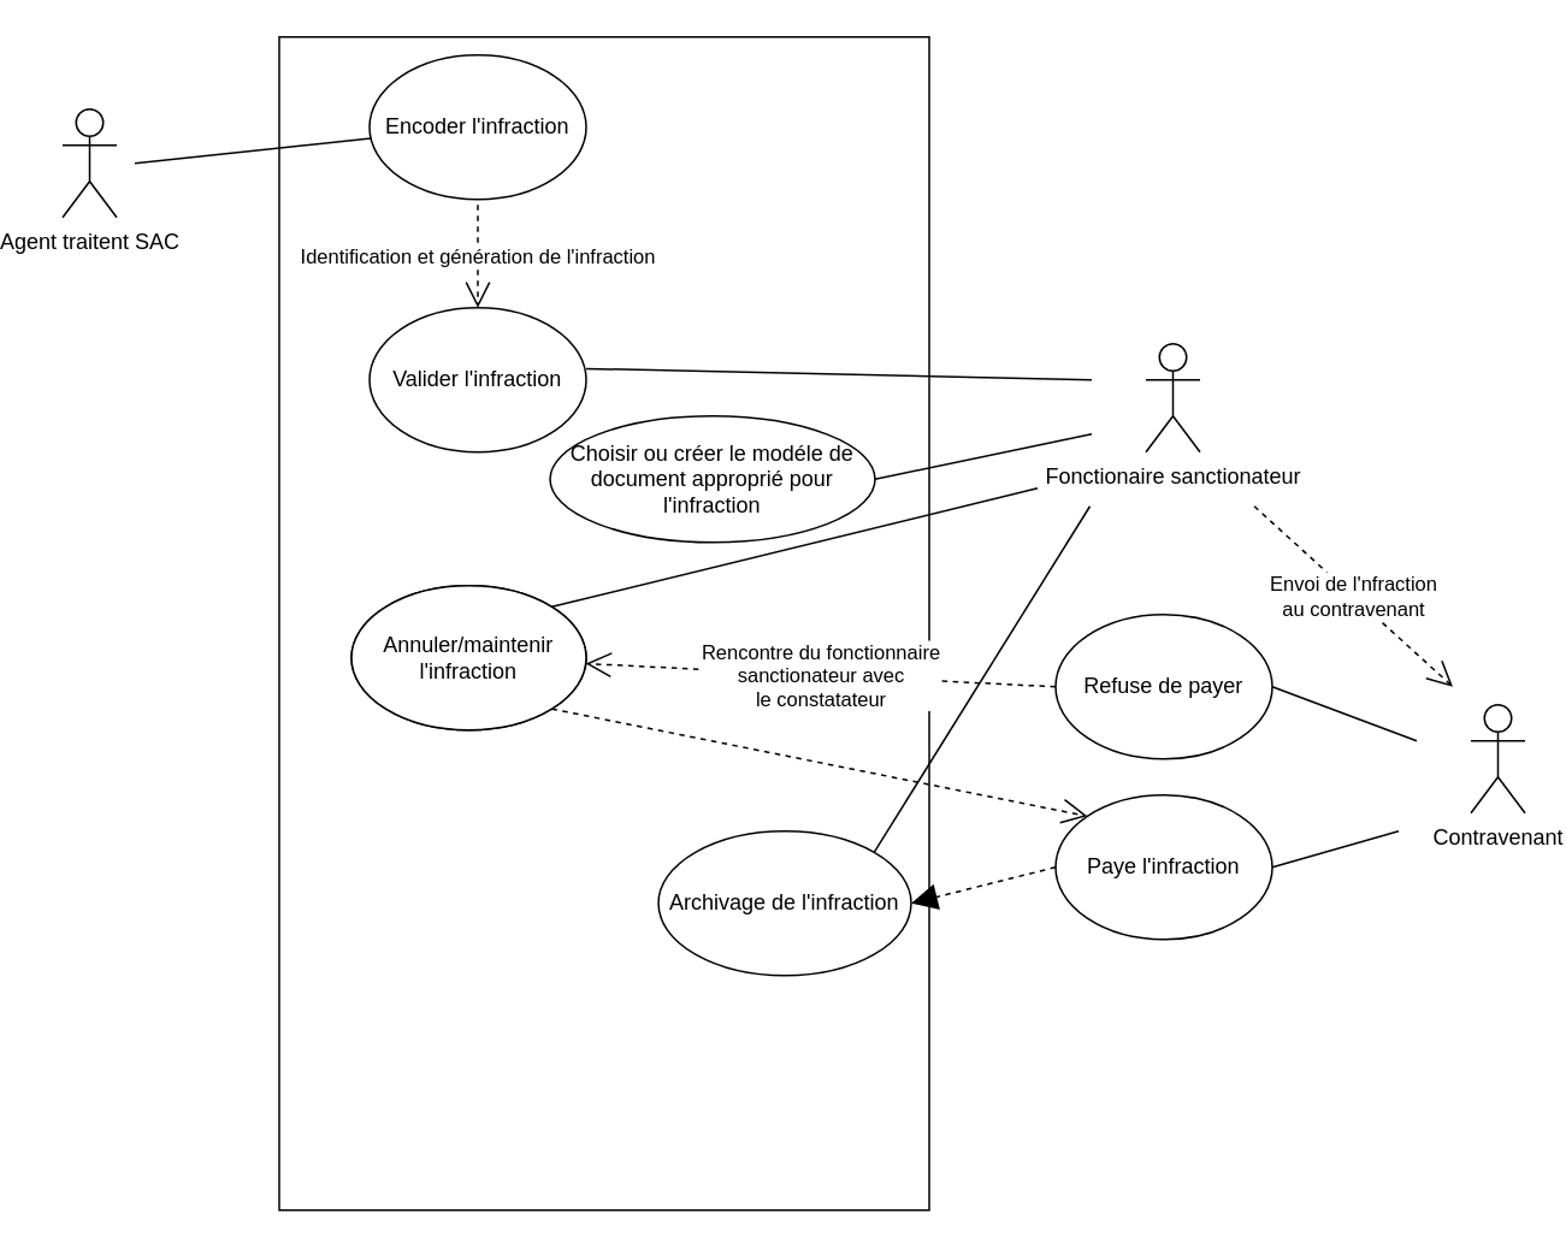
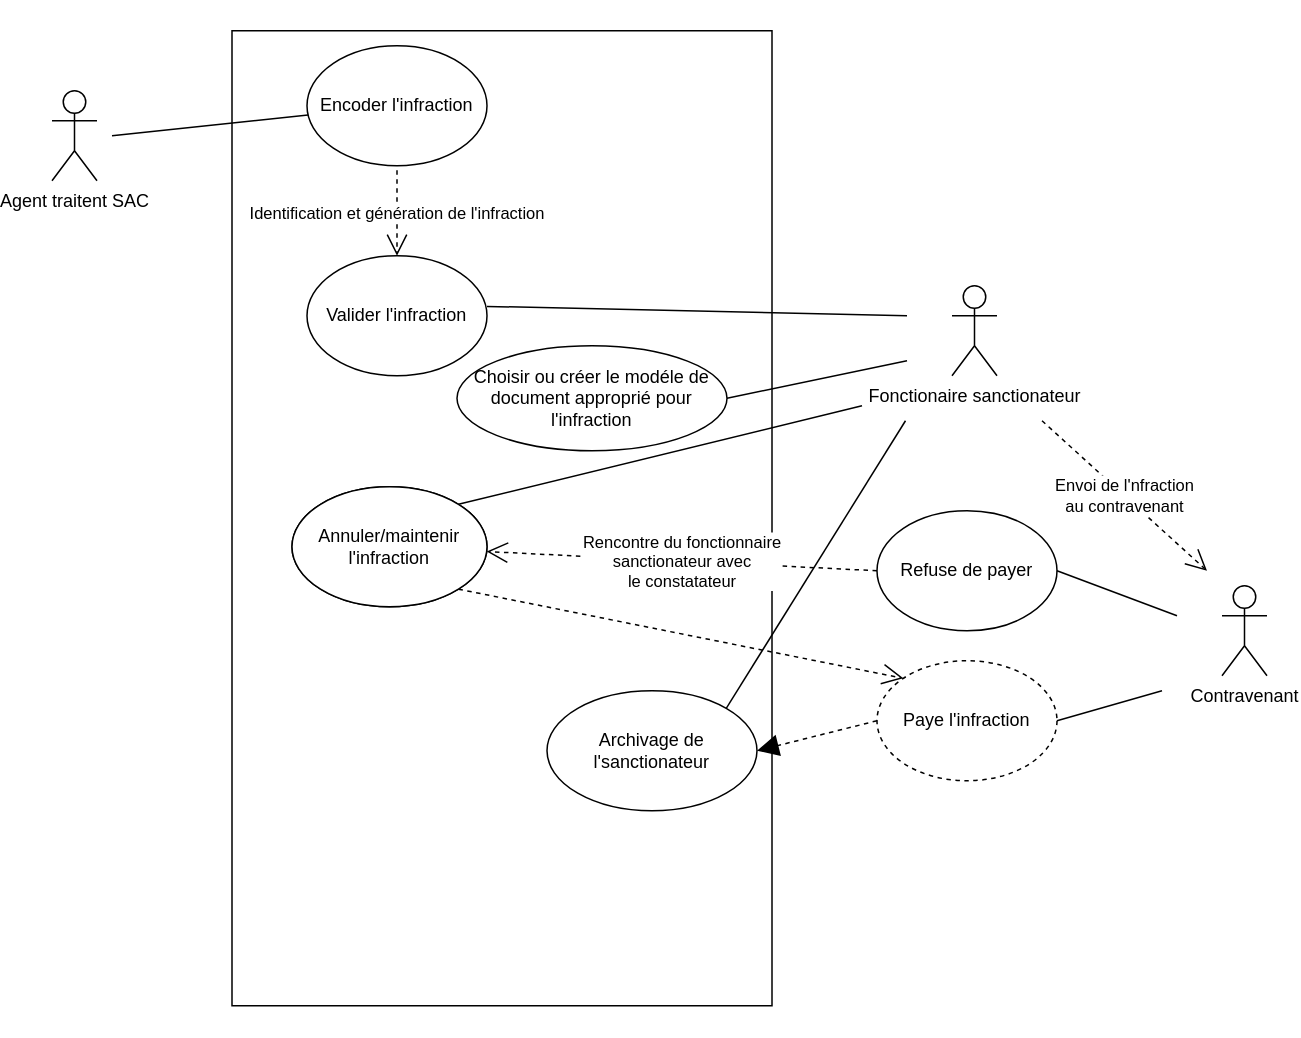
- <mxCell id="13" value="Paye l'infraction" style="ellipse;whiteSpace=wrap;html=1;" vertex="1" parent="1"><mxGeometry x="570" y="440" width="120" height="80" as="geometry" /></mxCell>
+ <mxCell id="13" value="Paye l'infraction" style="ellipse;whiteSpace=wrap;html=1;dashed=1;" vertex="1" parent="1"><mxGeometry x="570" y="440" width="120" height="80" as="geometry" /></mxCell>
- <mxCell id="23" value="Archivage de l'infraction" style="ellipse;whiteSpace=wrap;html=1;" vertex="1" parent="1"><mxGeometry x="350" y="460" width="140" height="80" as="geometry" /></mxCell>
+ <mxCell id="23" value="Archivage de l'sanctionateur" style="ellipse;whiteSpace=wrap;html=1;" vertex="1" parent="1"><mxGeometry x="350" y="460" width="140" height="80" as="geometry" /></mxCell>
